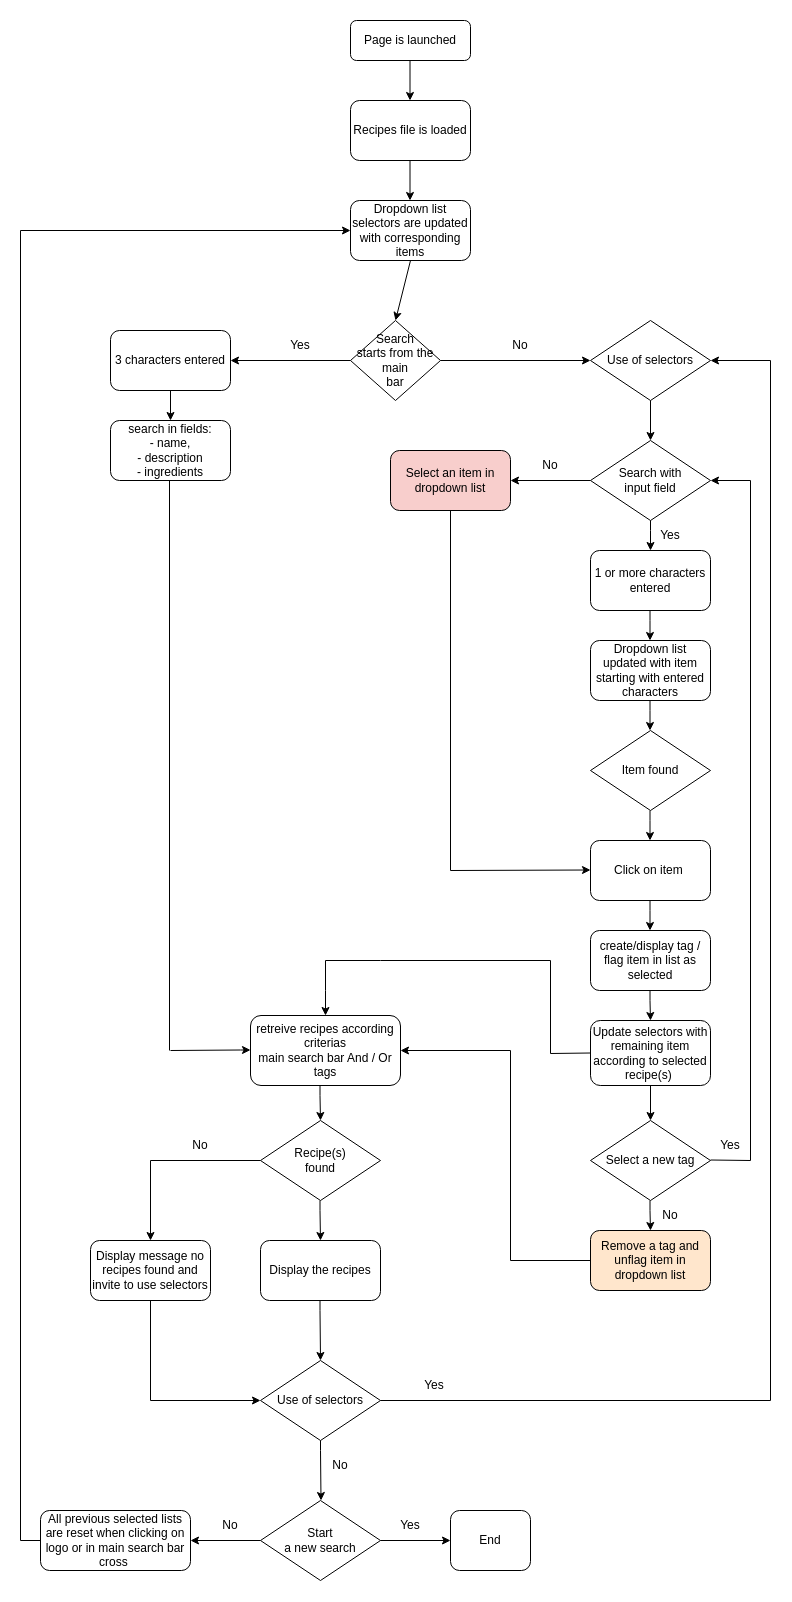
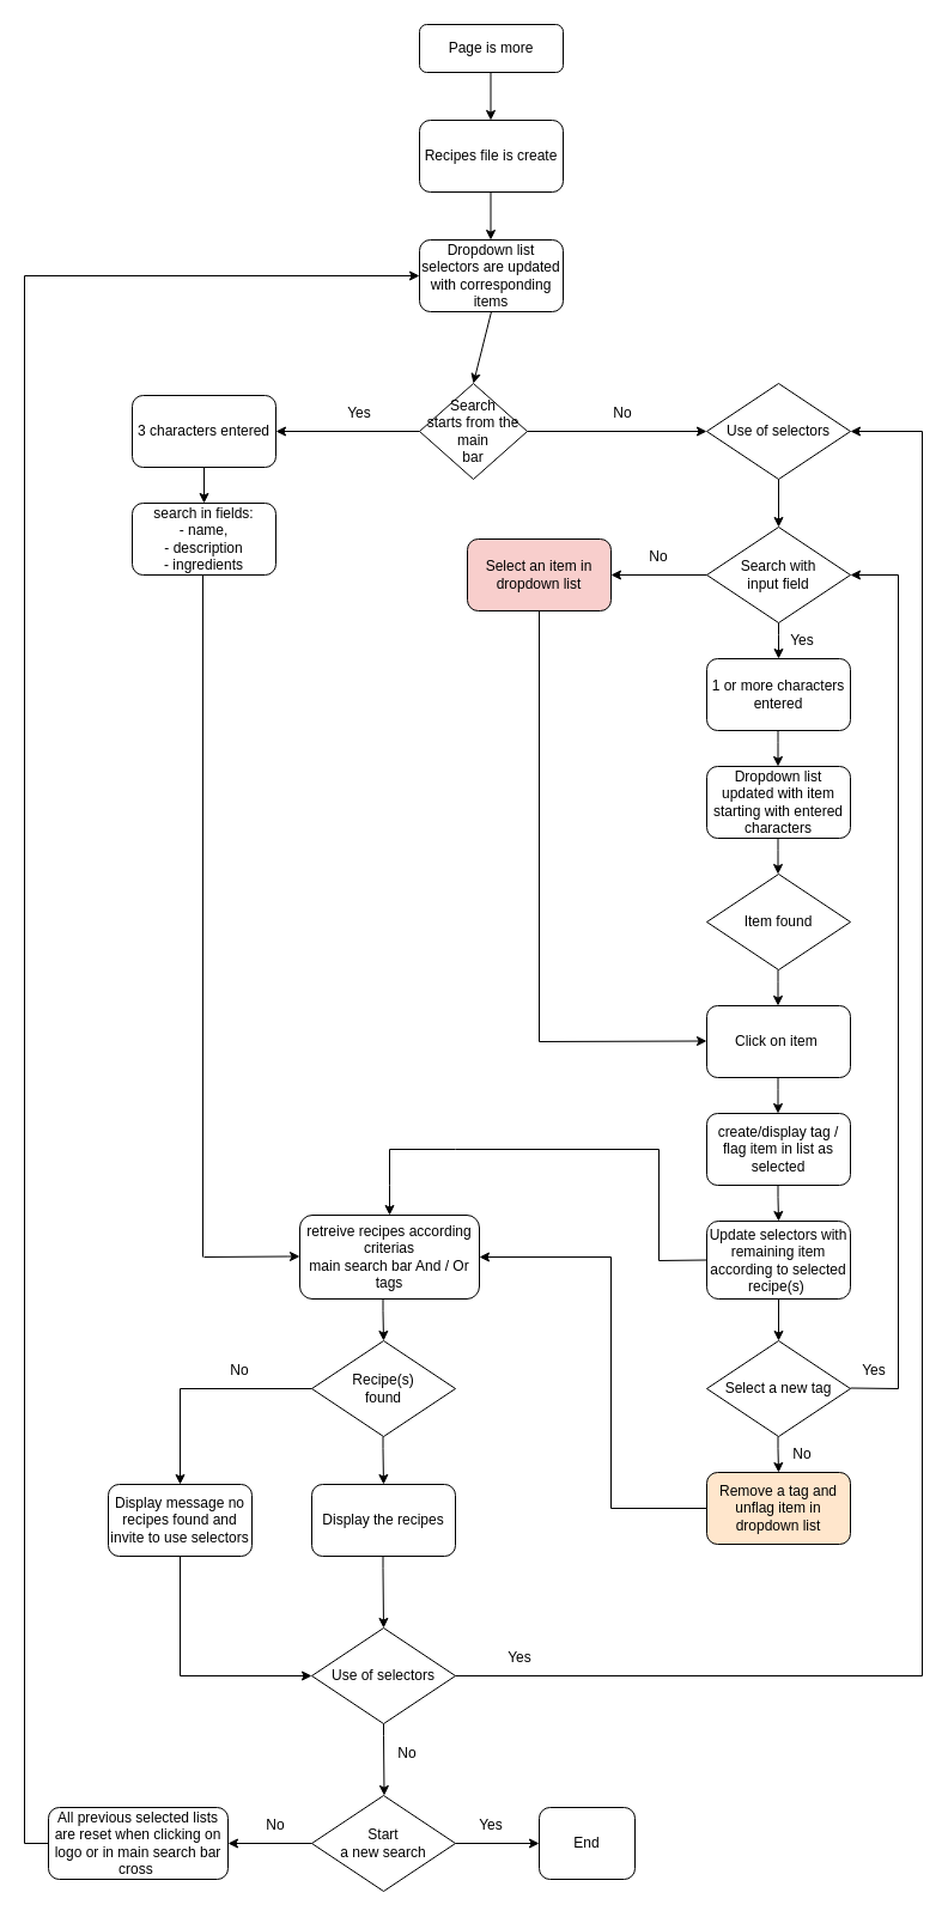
- <mxCell id="2" value="Page is launched" style="rounded=1;whiteSpace=wrap;html=1;" parent="1" vertex="1"><mxGeometry x="350" y="20" width="120" height="40" as="geometry" /></mxCell>
+ <mxCell id="2" value="Page is more" style="rounded=1;whiteSpace=wrap;html=1;" parent="1" vertex="1"><mxGeometry x="350" y="20" width="120" height="40" as="geometry" /></mxCell>
- <mxCell id="18" value="Recipes file is loaded" style="rounded=1;whiteSpace=wrap;html=1;" parent="1" vertex="1"><mxGeometry x="350" y="100" width="120" height="60" as="geometry" /></mxCell>
+ <mxCell id="18" value="Recipes file is create" style="rounded=1;whiteSpace=wrap;html=1;" parent="1" vertex="1"><mxGeometry x="350" y="100" width="120" height="60" as="geometry" /></mxCell>
